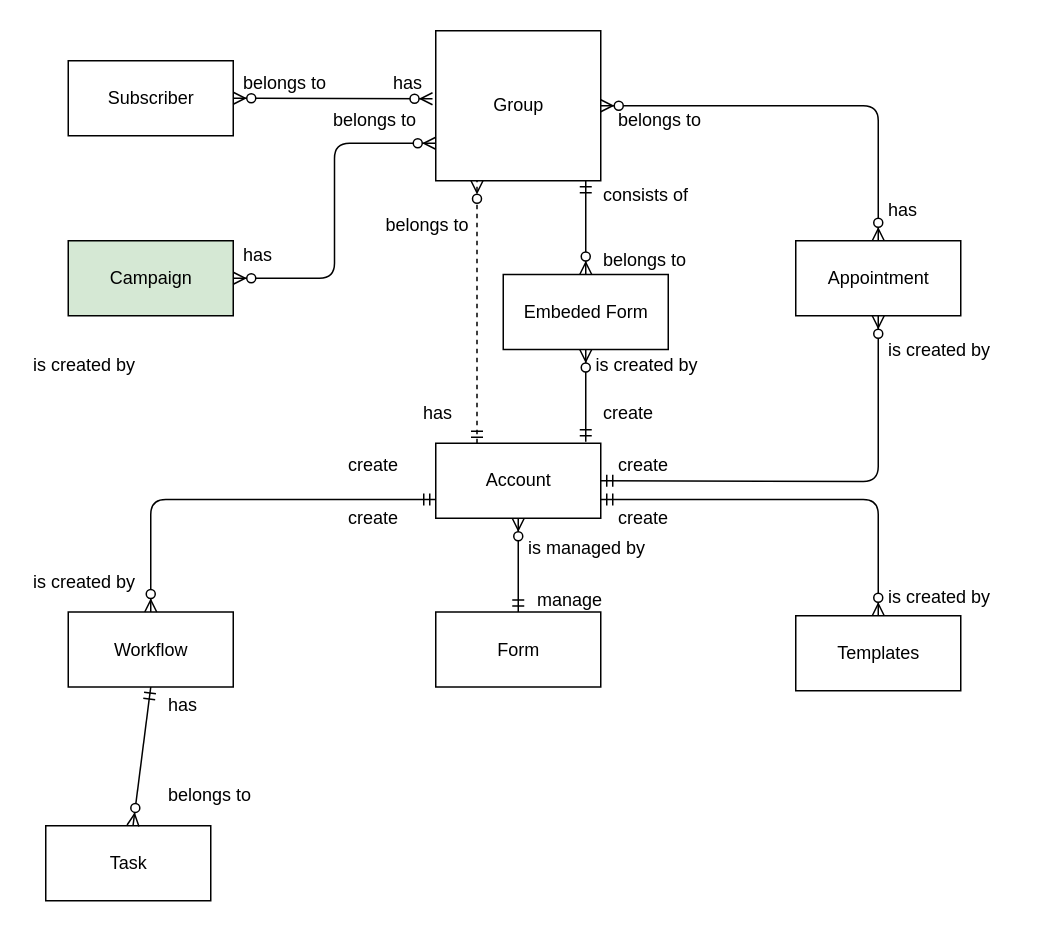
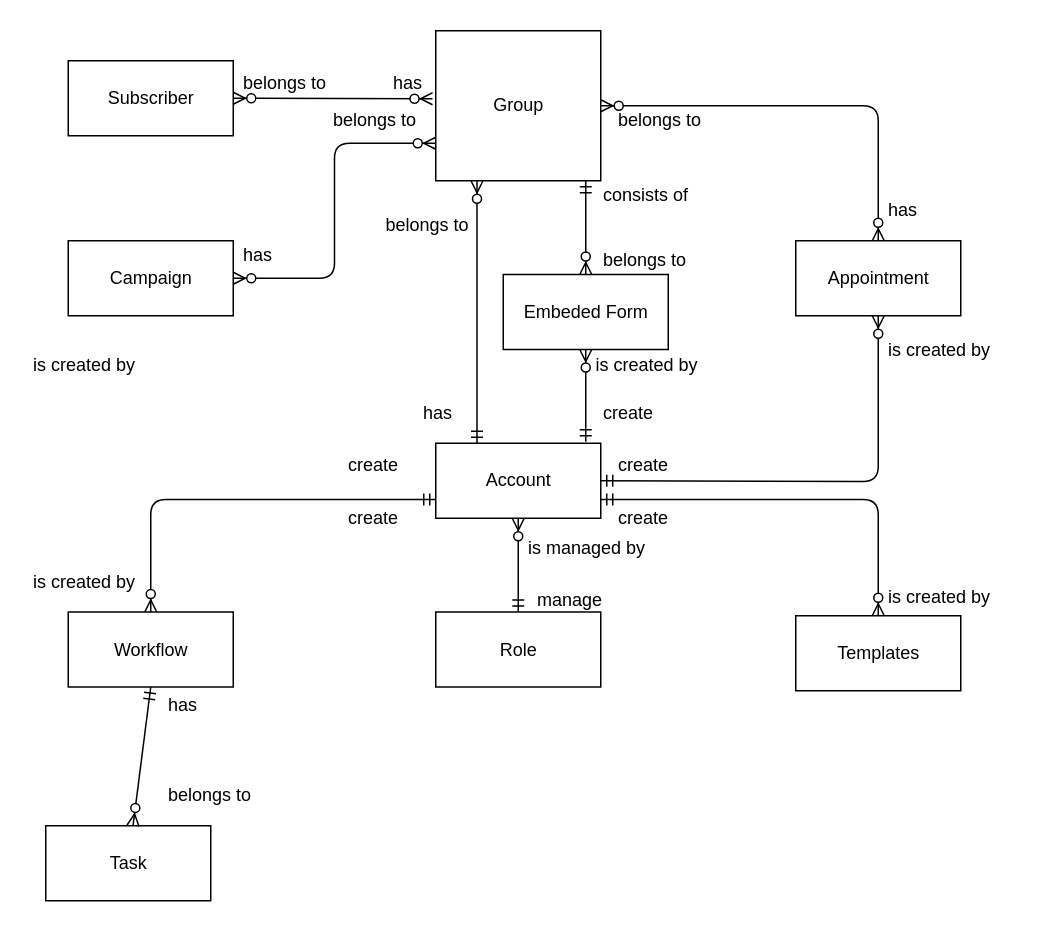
- <mxCell id="2" value="Campaign&lt;br&gt;" style="html=1;fillColor=#d5e8d4;" vertex="1" parent="1"><mxGeometry x="45" y="160" width="110" height="50" as="geometry" /></mxCell>
+ <mxCell id="2" value="Campaign&lt;br&gt;" style="html=1;" vertex="1" parent="1"><mxGeometry x="45" y="160" width="110" height="50" as="geometry" /></mxCell>
- <mxCell id="13" value="" style="fontSize=12;html=1;endArrow=ERzeroToMany;startArrow=ERmandOne;exitX=0.25;exitY=0;exitDx=0;exitDy=0;entryX=0.25;entryY=1;entryDx=0;entryDy=0;dashed=1;" edge="1" parent="1" source="3" target="4"><mxGeometry width="100" height="100" relative="1" as="geometry"><mxPoint x="290" y="240" as="sourcePoint" /><mxPoint x="210" y="160" as="targetPoint" /></mxGeometry></mxCell>
+ <mxCell id="13" value="" style="fontSize=12;html=1;endArrow=ERzeroToMany;startArrow=ERmandOne;exitX=0.25;exitY=0;exitDx=0;exitDy=0;entryX=0.25;entryY=1;entryDx=0;entryDy=0;" edge="1" parent="1" source="3" target="4"><mxGeometry width="100" height="100" relative="1" as="geometry"><mxPoint x="290" y="240" as="sourcePoint" /><mxPoint x="210" y="160" as="targetPoint" /></mxGeometry></mxCell>
- <mxCell id="17" value="Form" style="html=1;" vertex="1" parent="1"><mxGeometry x="290" y="407.5" width="110" height="50" as="geometry" /></mxCell>
+ <mxCell id="17" value="Role" style="html=1;" vertex="1" parent="1"><mxGeometry x="290" y="407.5" width="110" height="50" as="geometry" /></mxCell>
